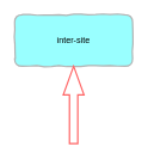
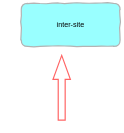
- <mxCell id="2" value="inter-site" style="rounded=1;whiteSpace=wrap;html=1;strokeWidth=2;strokeColor=#B3B3B3;fillColor=#99FFFF;comic=1;" vertex="1" parent="1"><mxGeometry x="20" y="20" width="165" height="72" as="geometry" /></mxCell>
+ <mxCell id="2" value="inter-site" style="rounded=1;whiteSpace=wrap;html=1;strokeWidth=2;strokeColor=#B3B3B3;fillColor=#99FFFF;comic=1;" vertex="1" parent="1"><mxGeometry x="35" y="5" width="165" height="72" as="geometry" /></mxCell>
